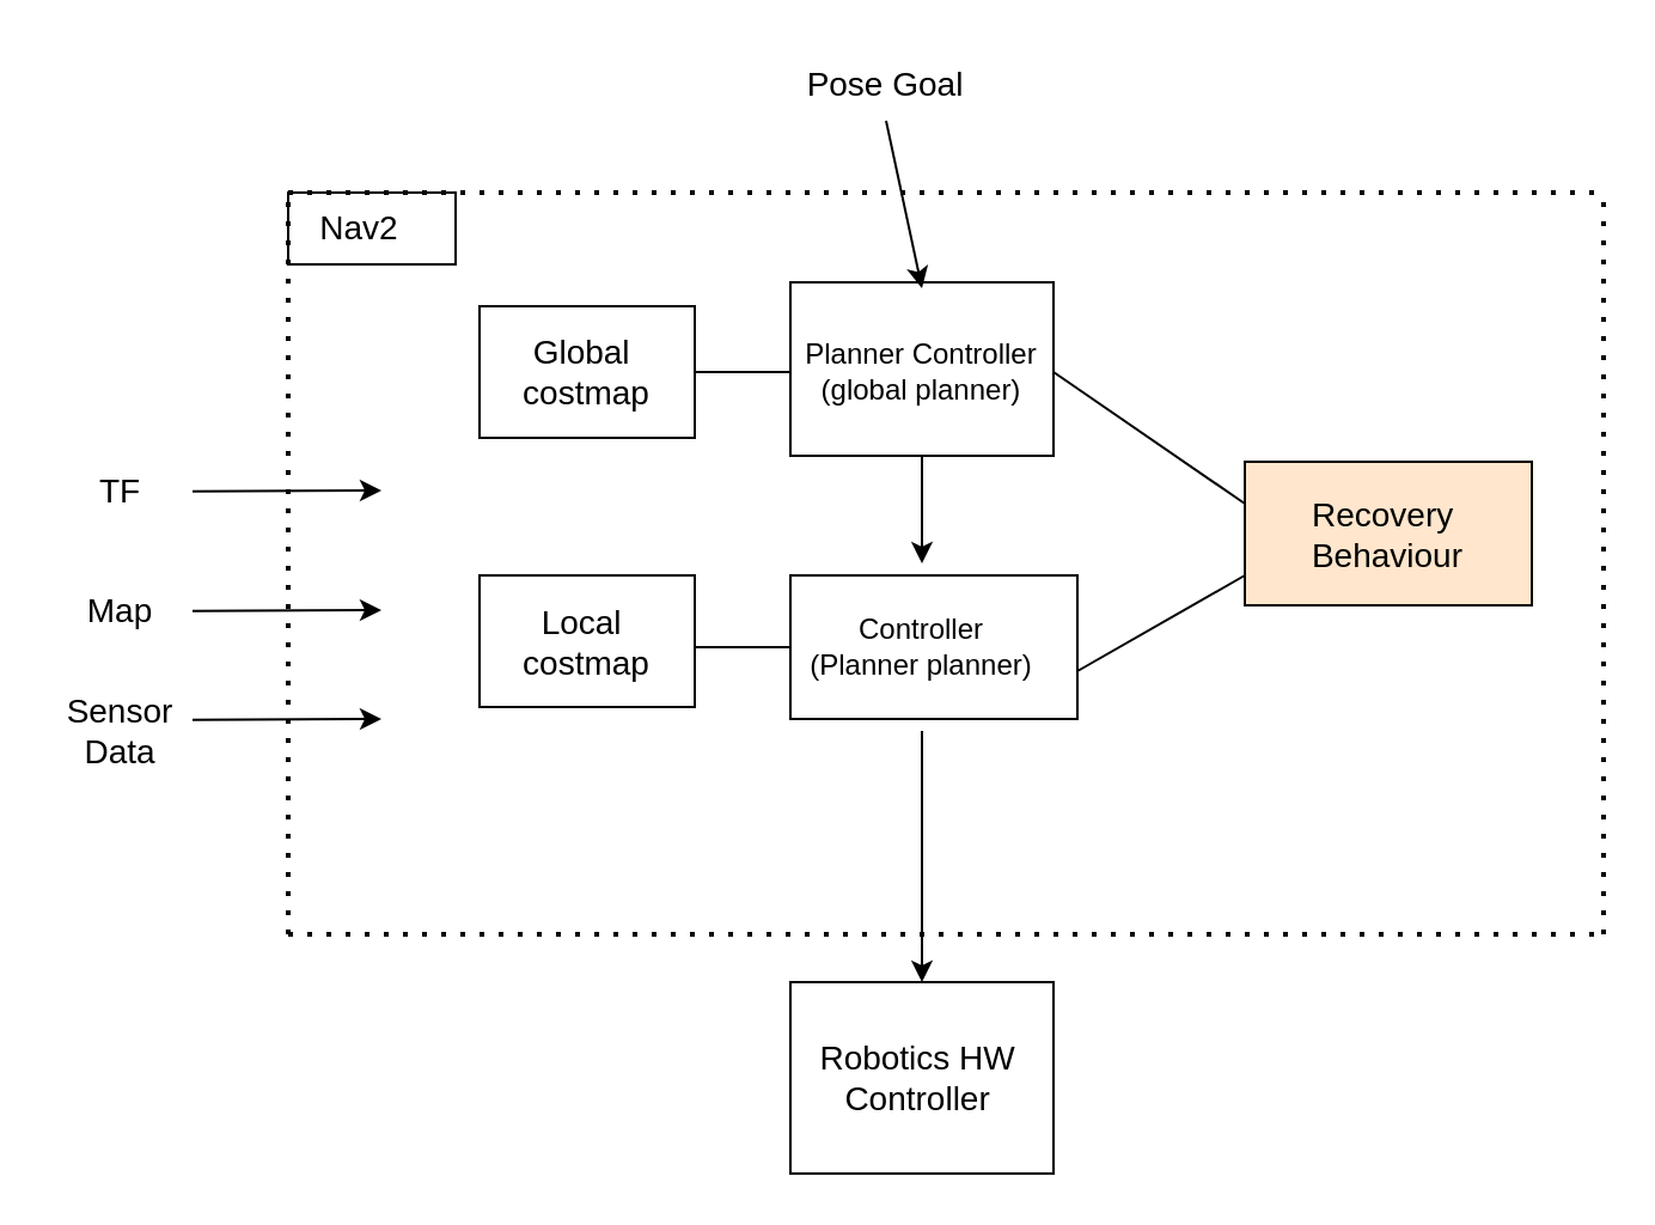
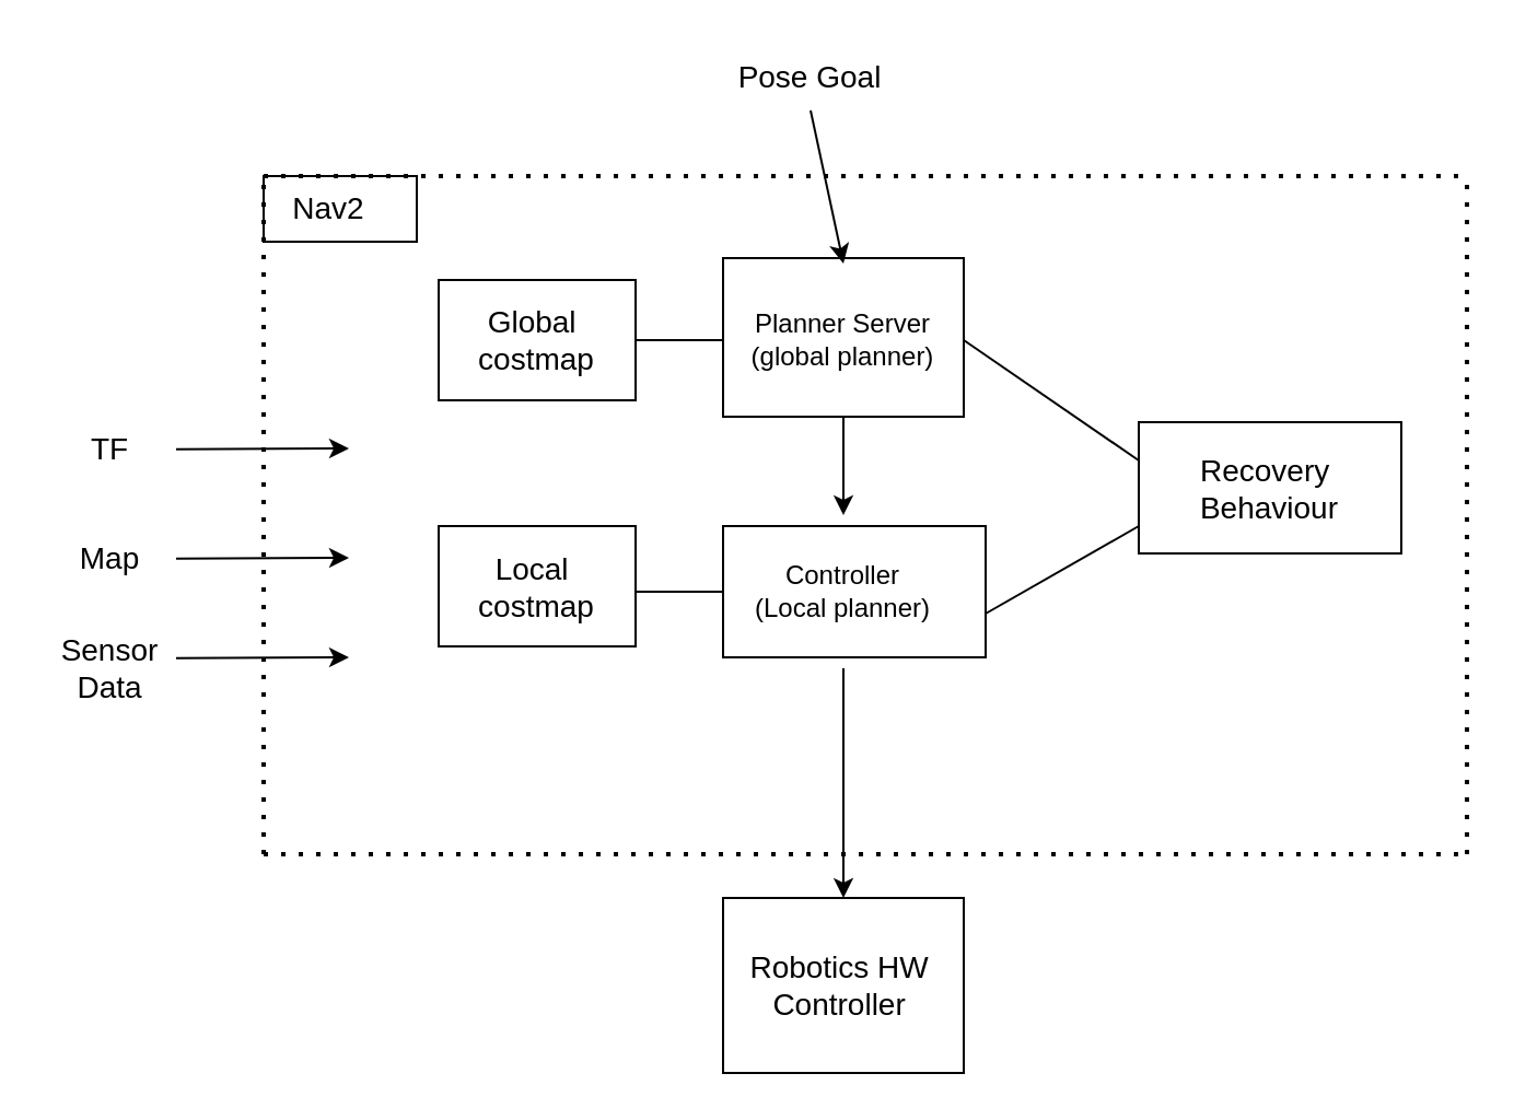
- <mxCell id="4" value="Planner Controller&lt;br&gt;(global planner)" style="text;html=1;strokeColor=none;fillColor=none;align=center;verticalAlign=middle;whiteSpace=wrap;rounded=0;" vertex="1" parent="1"><mxGeometry x="330" y="120" width="110" height="70" as="geometry" /></mxCell>
+ <mxCell id="4" value="Planner Server&lt;br&gt;(global planner)" style="text;html=1;strokeColor=none;fillColor=none;align=center;verticalAlign=middle;whiteSpace=wrap;rounded=0;" vertex="1" parent="1"><mxGeometry x="330" y="120" width="110" height="70" as="geometry" /></mxCell>
- <mxCell id="33" value="Recovery&amp;nbsp;&lt;br&gt;Behaviour" style="rounded=0;whiteSpace=wrap;html=1;fontSize=14;fillColor=#ffe6cc;" vertex="1" parent="1"><mxGeometry x="520" y="192.5" width="120" height="60" as="geometry" /></mxCell>
+ <mxCell id="33" value="Recovery&amp;nbsp;&lt;br&gt;Behaviour" style="rounded=0;whiteSpace=wrap;html=1;fontSize=14;" vertex="1" parent="1"><mxGeometry x="520" y="192.5" width="120" height="60" as="geometry" /></mxCell>
- <mxCell id="24" value="Controller&lt;br&gt;(Planner planner)" style="text;html=1;strokeColor=none;fillColor=none;align=center;verticalAlign=middle;whiteSpace=wrap;rounded=0;" vertex="1" parent="1"><mxGeometry x="330" y="235" width="110" height="70" as="geometry" /></mxCell>
+ <mxCell id="24" value="Controller&lt;br&gt;(Local planner)" style="text;html=1;strokeColor=none;fillColor=none;align=center;verticalAlign=middle;whiteSpace=wrap;rounded=0;" vertex="1" parent="1"><mxGeometry x="330" y="235" width="110" height="70" as="geometry" /></mxCell>
